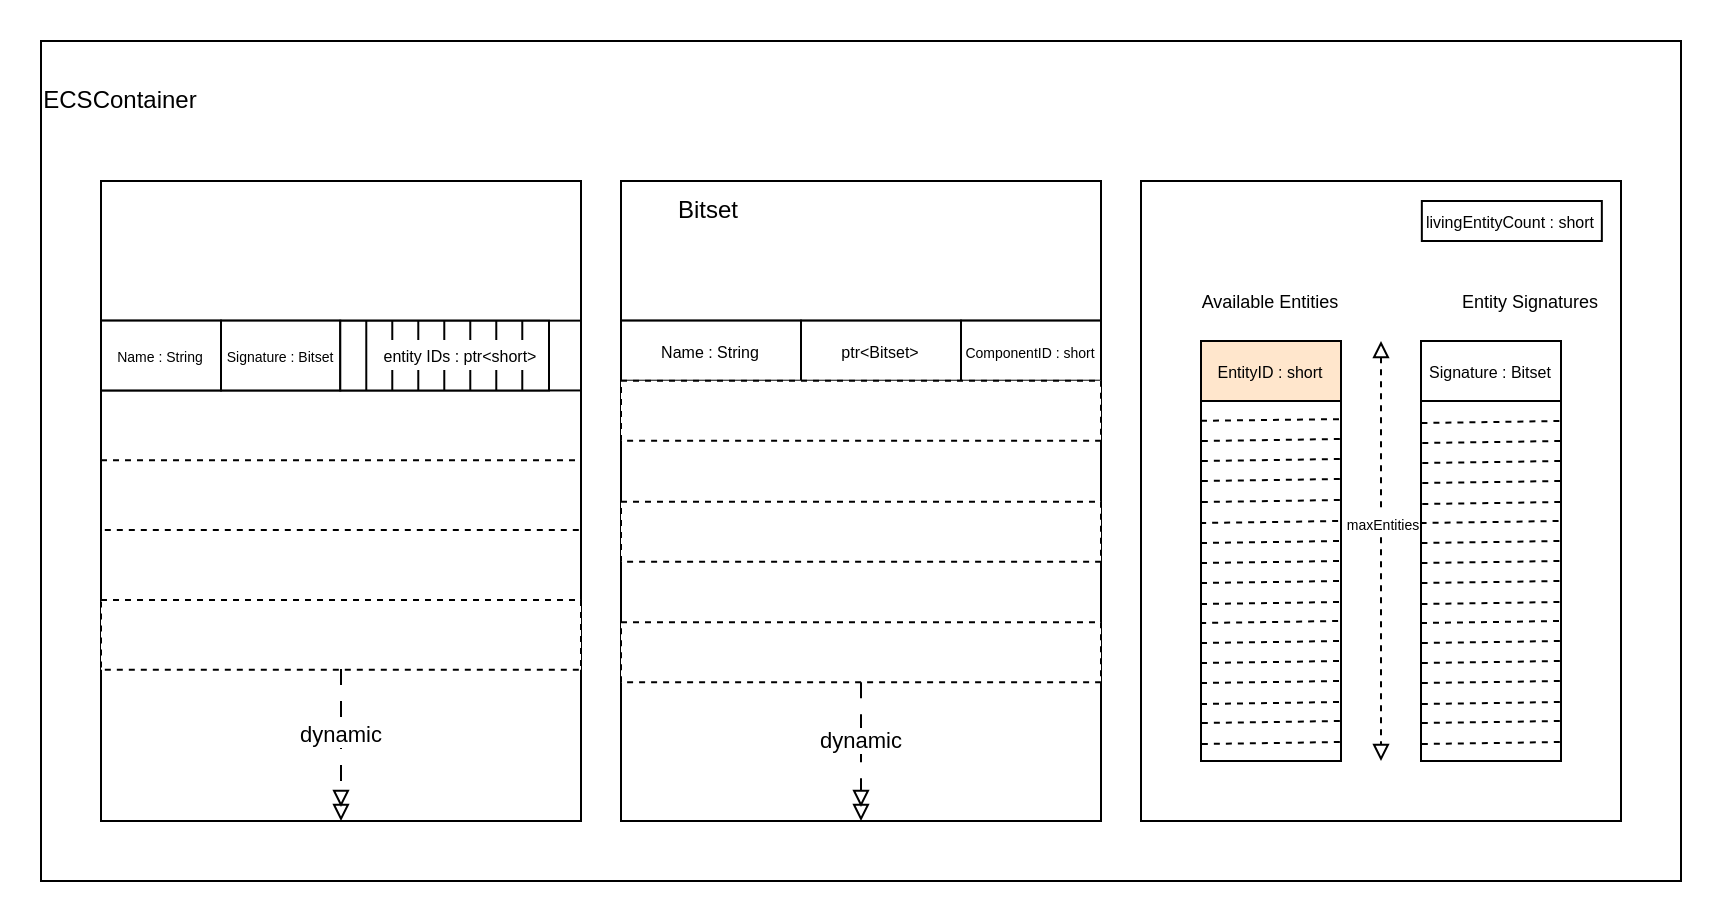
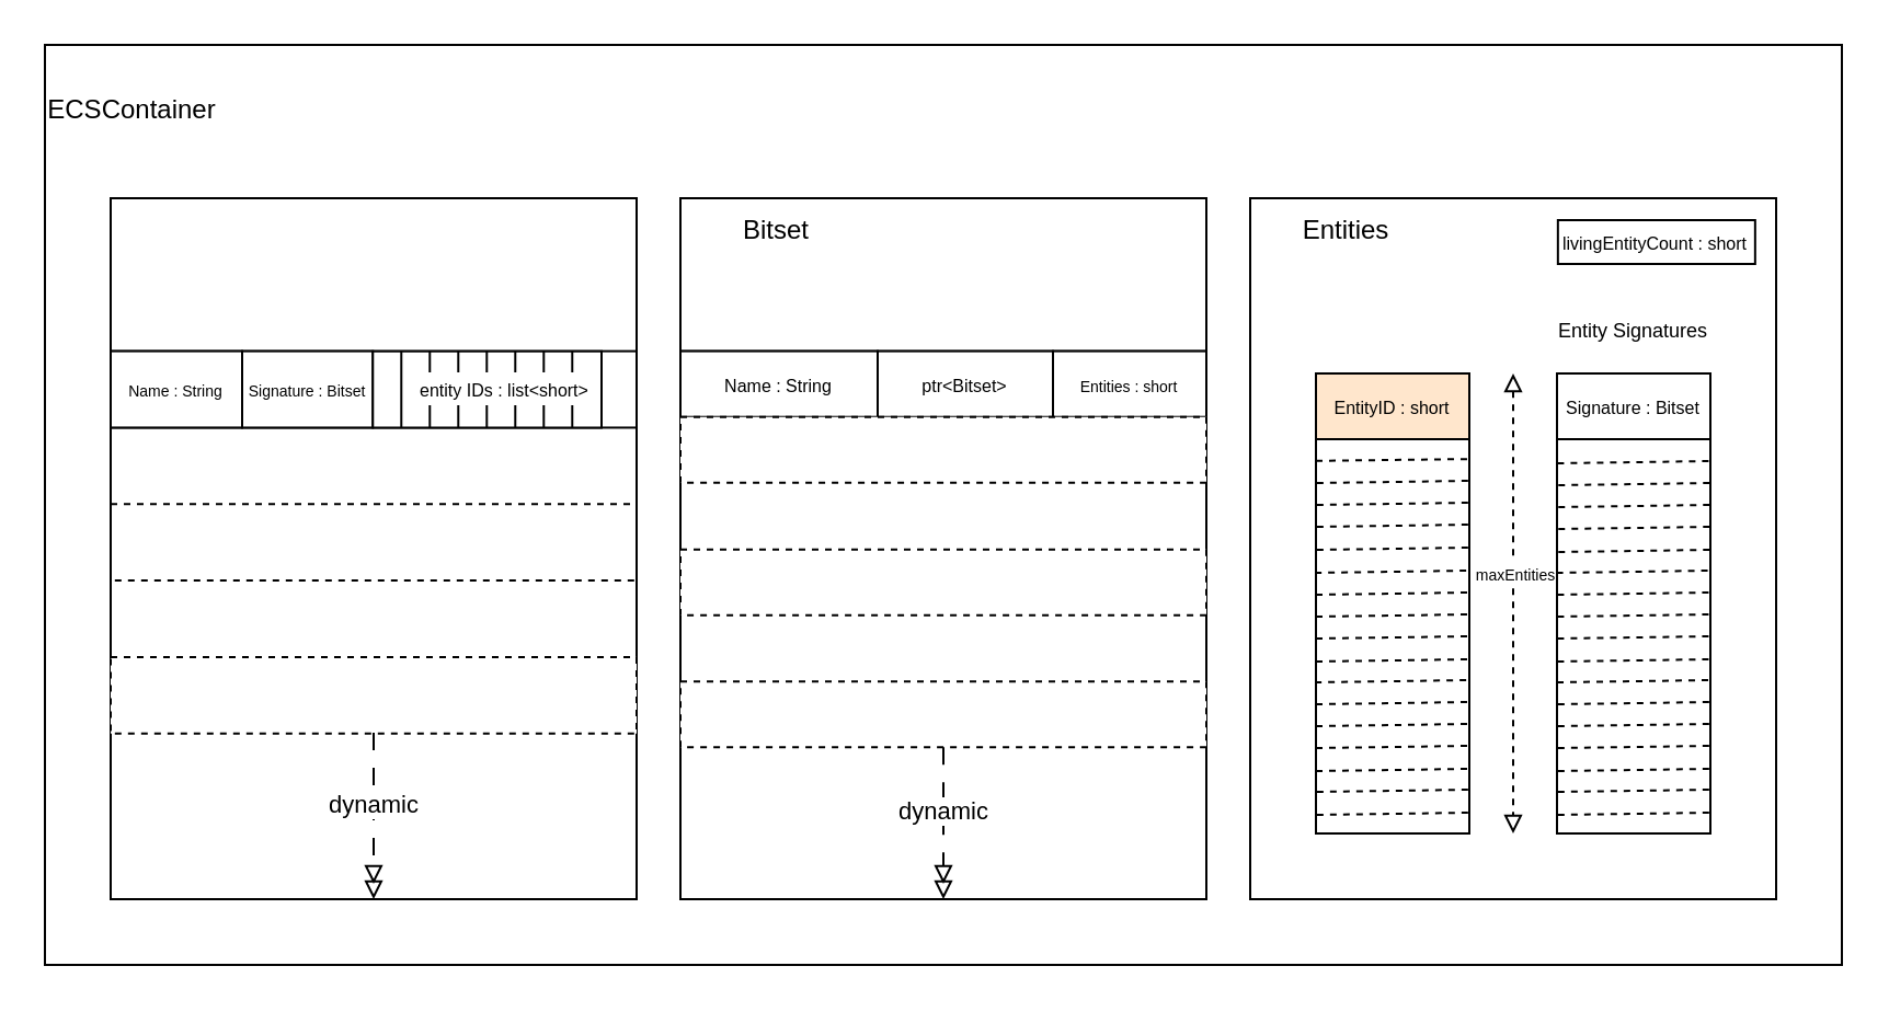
+ <mxCell id="45" value="Entities" style="text;html=1;strokeColor=none;fillColor=none;align=center;verticalAlign=middle;whiteSpace=wrap;rounded=0;" parent="43" vertex="1"><mxGeometry x="8.33" width="71.67" height="30" as="geometry" /></mxCell>
- <mxCell id="47" value="&lt;font style=&quot;font-size: 9px;&quot;&gt;Available Entities&lt;/font&gt;" style="text;html=1;strokeColor=none;fillColor=none;align=center;verticalAlign=middle;whiteSpace=wrap;rounded=0;" parent="43" vertex="1"><mxGeometry x="25.22" y="50" width="80.41" height="20" as="geometry" /></mxCell>
- <mxCell id="49" value="&lt;font style=&quot;font-size: 9px;&quot;&gt;Entity Signatures&lt;/font&gt;" style="text;html=1;strokeColor=none;fillColor=none;align=center;verticalAlign=middle;whiteSpace=wrap;rounded=0;" parent="43" vertex="1"><mxGeometry x="155.21" y="50" width="80.42" height="20" as="geometry" /></mxCell>
+ <mxCell id="49" value="&lt;font style=&quot;font-size: 9px;&quot;&gt;Entity Signatures&lt;/font&gt;" style="text;html=1;strokeColor=none;fillColor=none;align=center;verticalAlign=middle;whiteSpace=wrap;rounded=0;" parent="43" vertex="1"><mxGeometry x="135.21" y="50" width="80.42" height="20" as="geometry" /></mxCell>
- <mxCell id="34" value="&lt;font style=&quot;font-size: 7px;&quot;&gt;ComponentID : short&lt;/font&gt;" style="rounded=0;whiteSpace=wrap;html=1;" parent="30" vertex="1"><mxGeometry x="170" y="-0.008" width="70" height="30.052" as="geometry" /></mxCell>
+ <mxCell id="34" value="&lt;font style=&quot;font-size: 7px;&quot;&gt;Entities : short&lt;/font&gt;" style="rounded=0;whiteSpace=wrap;html=1;" parent="30" vertex="1"><mxGeometry x="170" y="-0.008" width="70" height="30.052" as="geometry" /></mxCell>
- <mxCell id="20" value="&lt;font style=&quot;font-size: 8px;&quot;&gt;entity IDs : ptr&amp;lt;short&amp;gt;&lt;/font&gt;" style="text;html=1;strokeColor=none;fillColor=none;align=center;verticalAlign=middle;whiteSpace=wrap;rounded=0;labelBackgroundColor=default;" parent="6" vertex="1"><mxGeometry x="129.64" y="12.99" width="100.36" height="8.92" as="geometry" /></mxCell>
+ <mxCell id="20" value="&lt;font style=&quot;font-size: 8px;&quot;&gt;entity IDs : list&amp;lt;short&amp;gt;&lt;/font&gt;" style="text;html=1;strokeColor=none;fillColor=none;align=center;verticalAlign=middle;whiteSpace=wrap;rounded=0;labelBackgroundColor=default;" parent="6" vertex="1"><mxGeometry x="129.64" y="12.99" width="100.36" height="8.92" as="geometry" /></mxCell>
